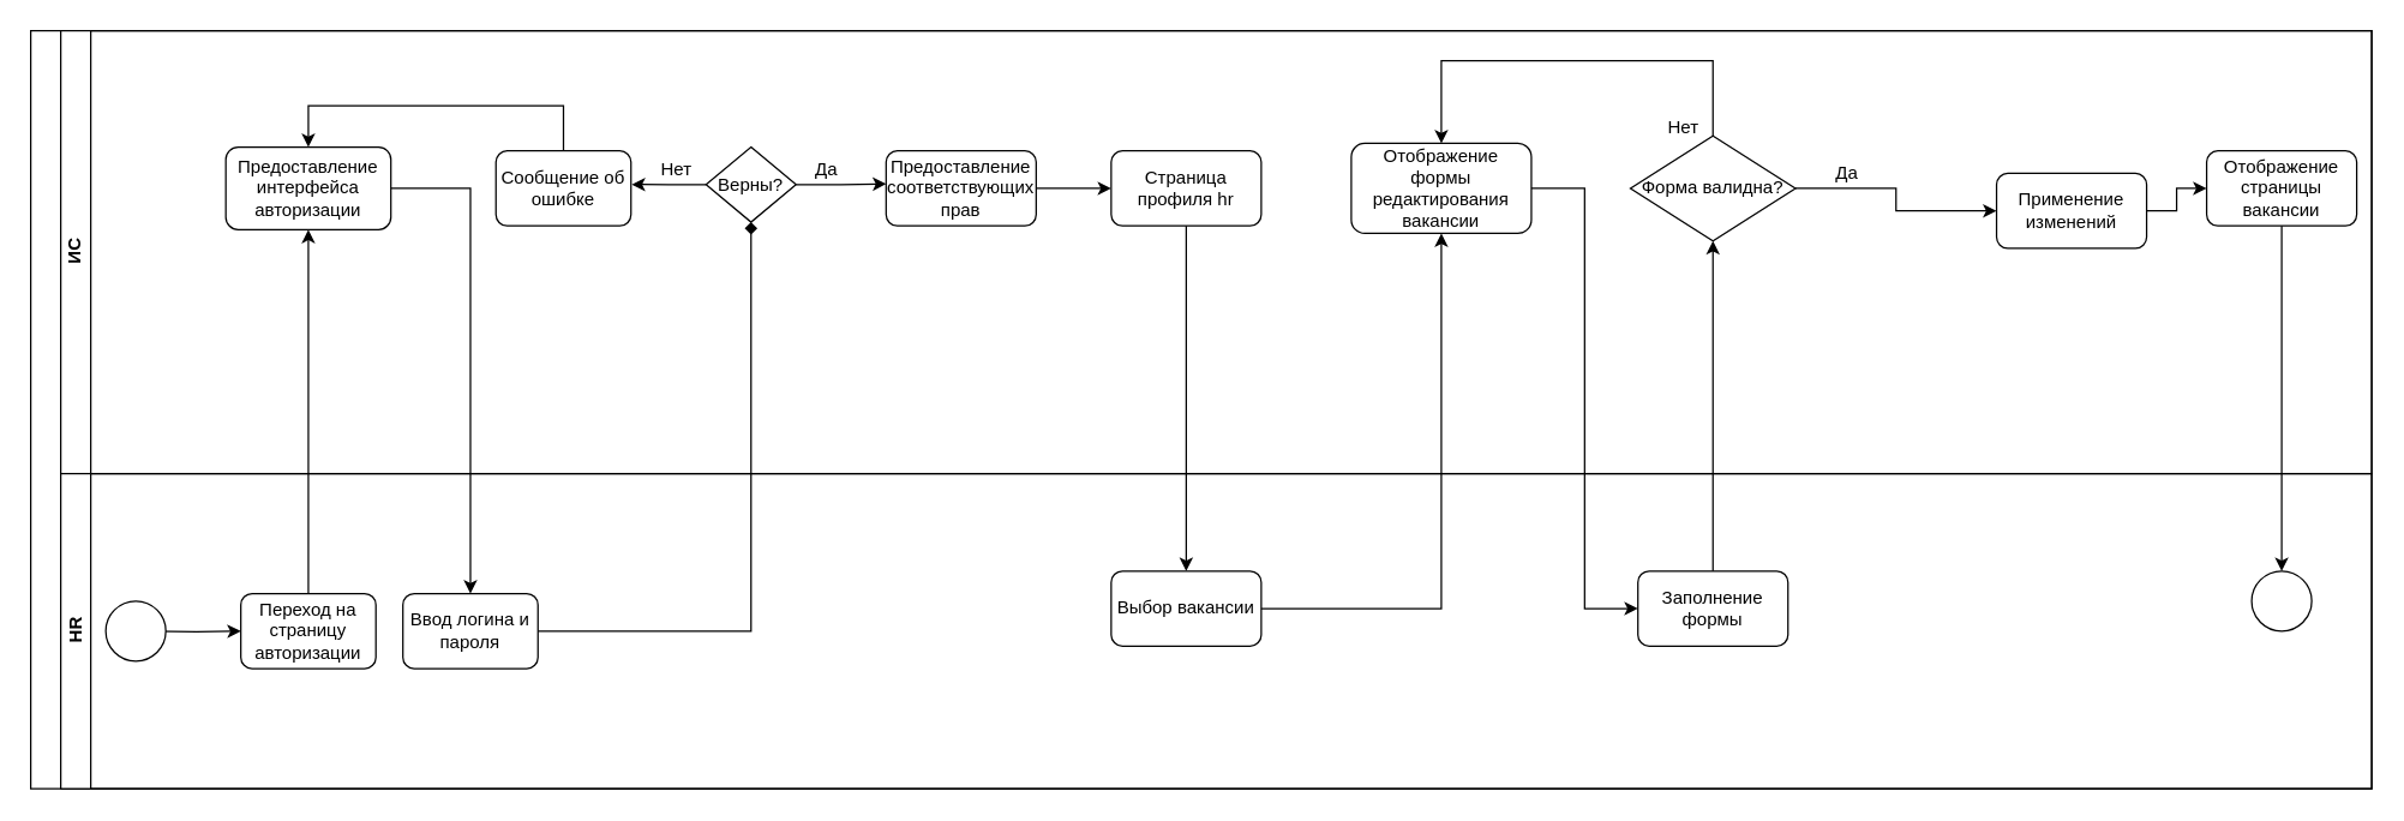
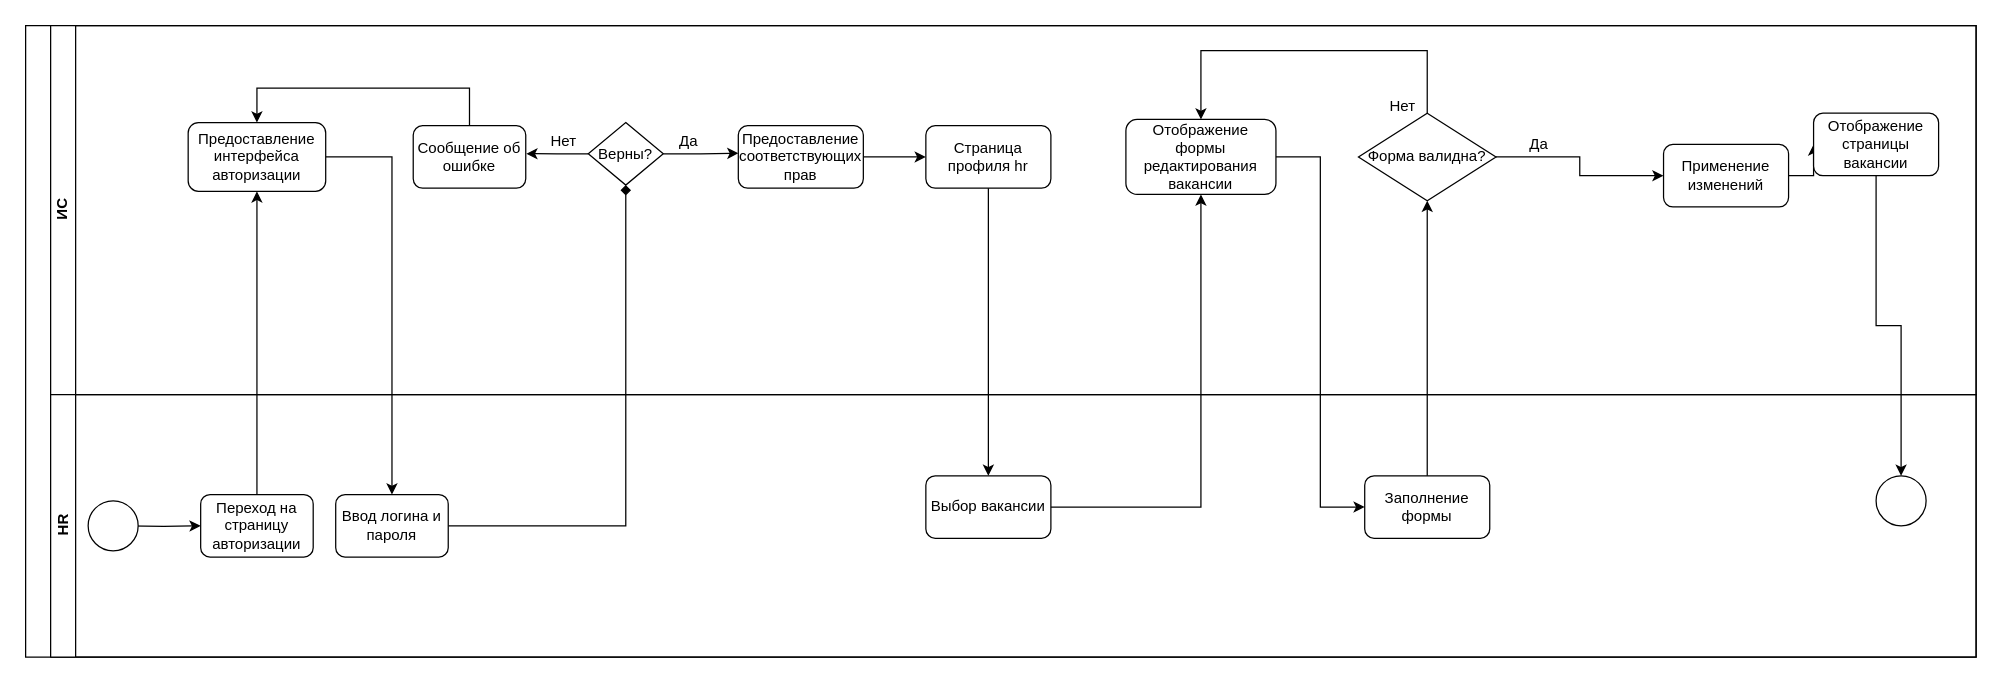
- <mxCell id="24" value="Отображение страницы вакансии" style="rounded=1;whiteSpace=wrap;html=1;" vertex="1" parent="5"><mxGeometry x="1430" y="80" width="100" height="50" as="geometry" /></mxCell>
+ <mxCell id="24" value="Отображение страницы вакансии" style="rounded=1;whiteSpace=wrap;html=1;" vertex="1" parent="5"><mxGeometry x="1410" y="70" width="100" height="50" as="geometry" /></mxCell>
